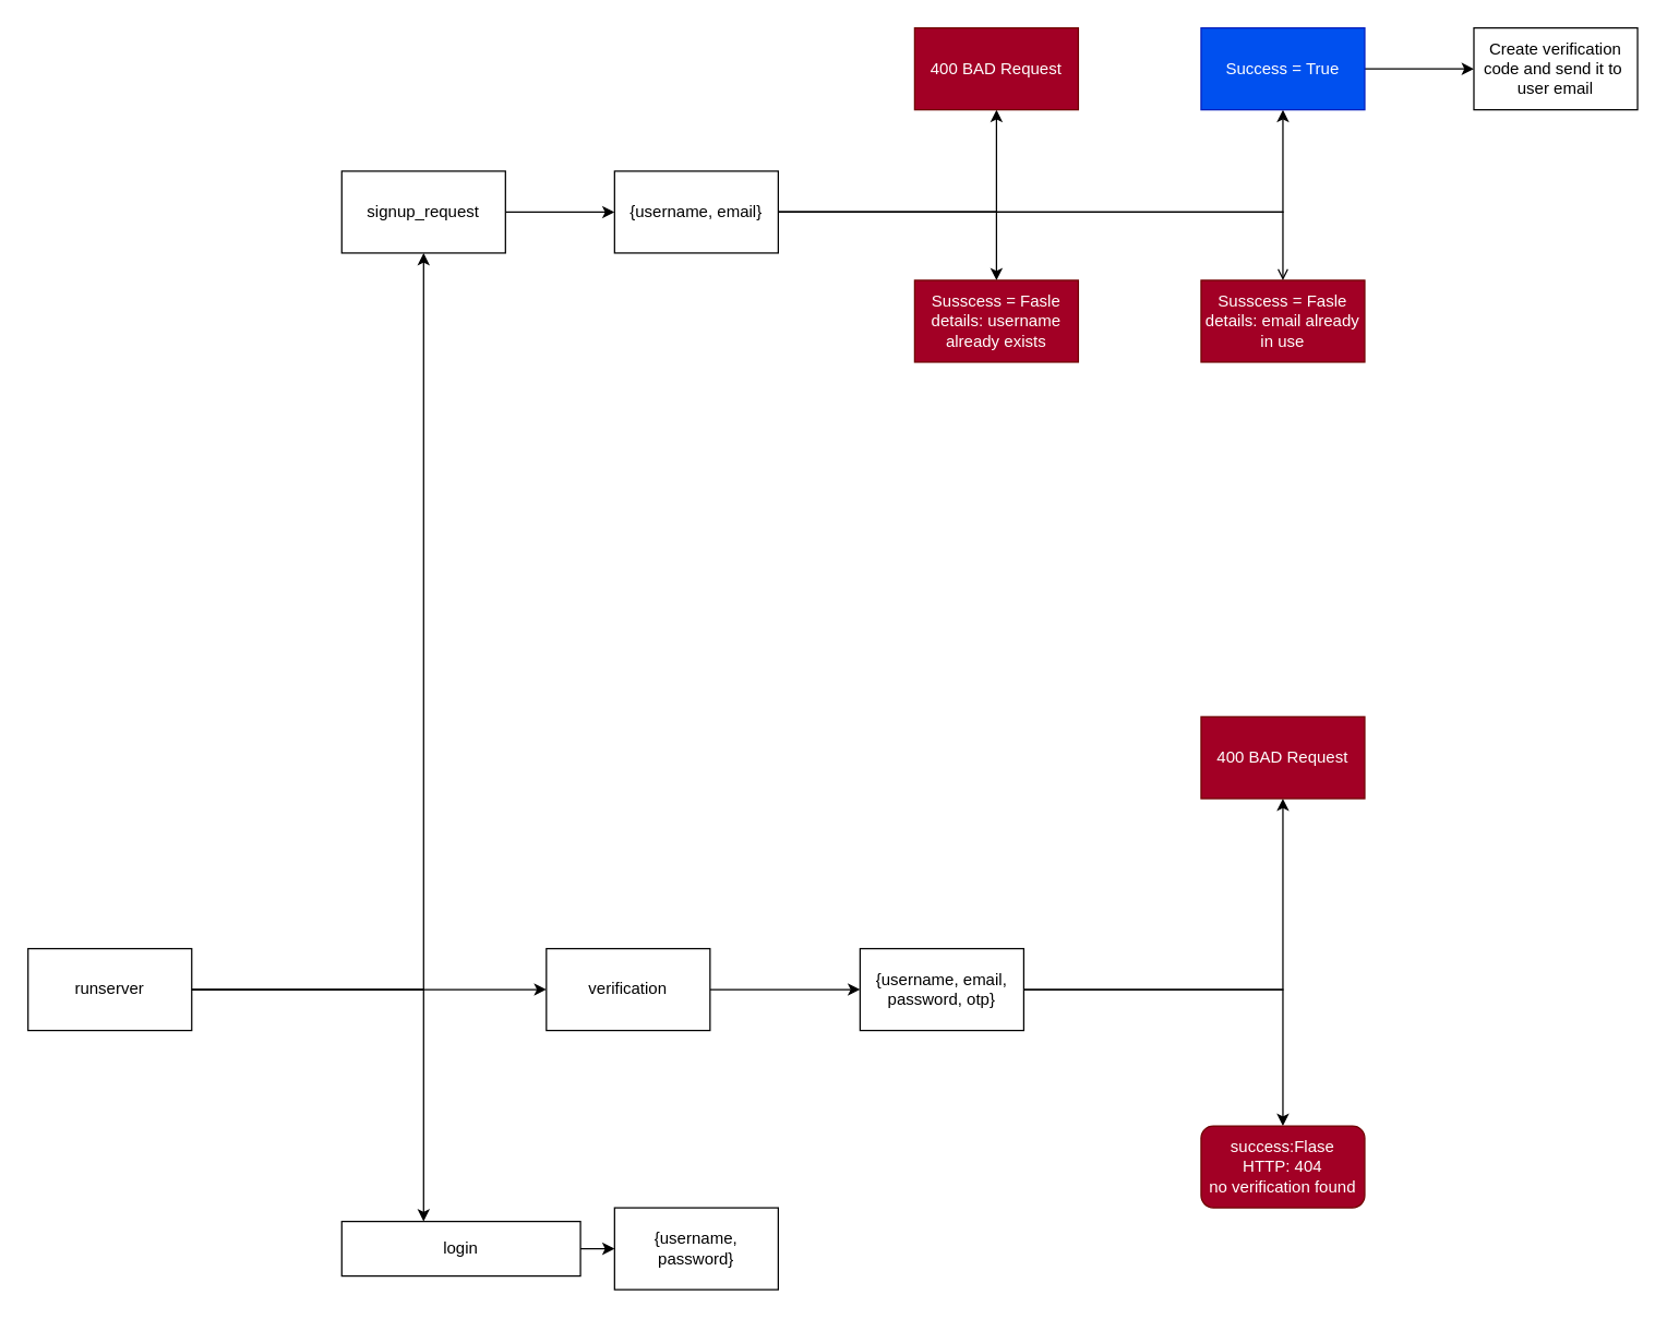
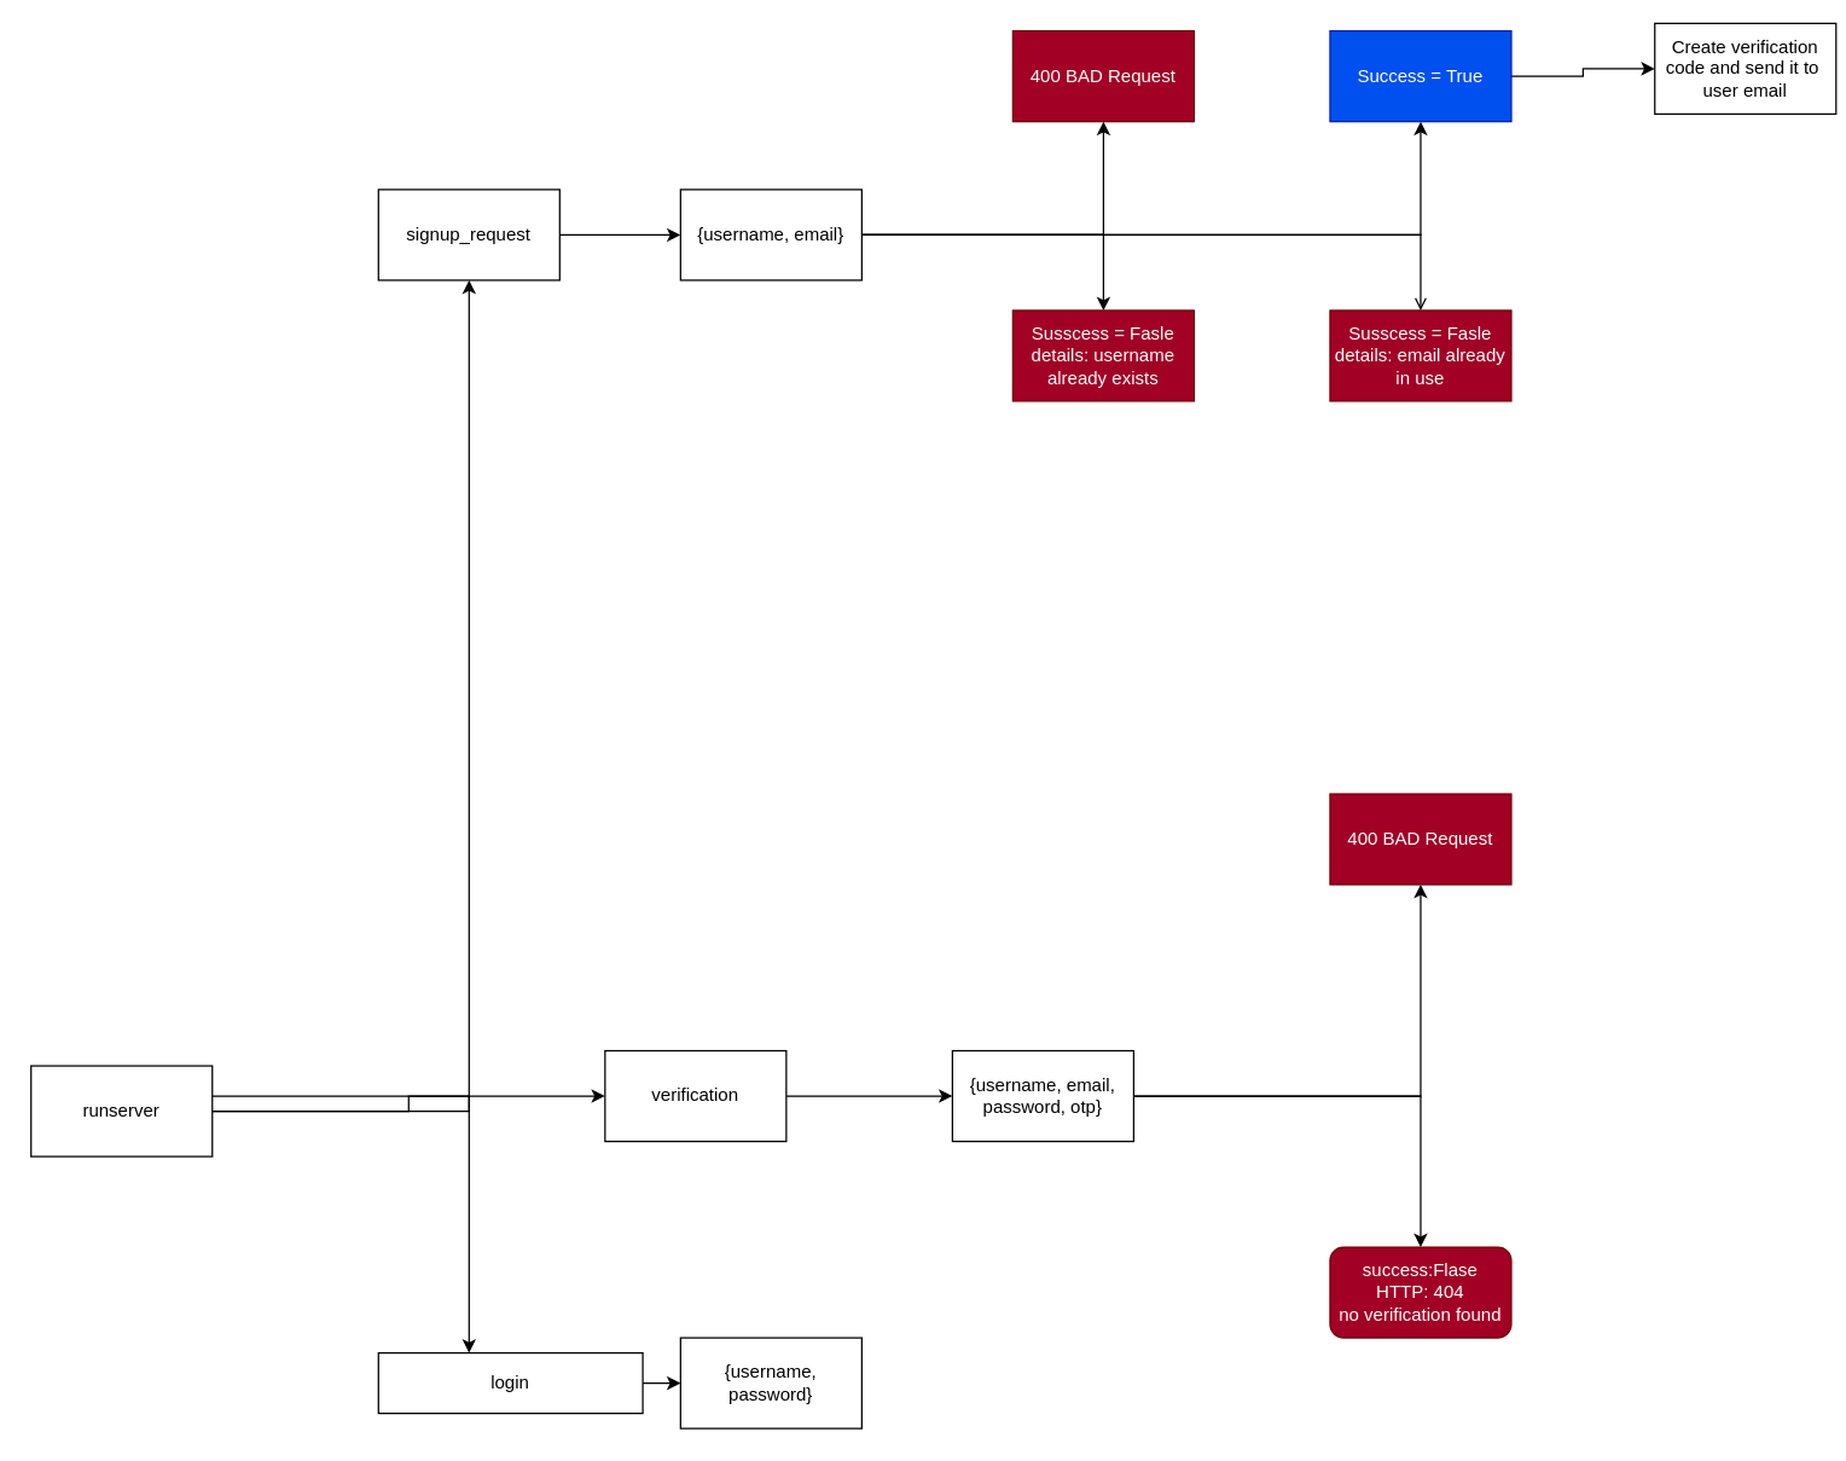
- <mxCell id="26" value="Create verification code and send it to&amp;nbsp;&lt;div&gt;user email&lt;/div&gt;" style="whiteSpace=wrap;html=1;rounded=0;" vertex="1" parent="1"><mxGeometry x="1080" y="20" width="120" height="60" as="geometry" /></mxCell>
+ <mxCell id="26" value="Create verification code and send it to&amp;nbsp;&lt;div&gt;user email&lt;/div&gt;" style="whiteSpace=wrap;html=1;rounded=0;" vertex="1" parent="1"><mxGeometry x="1095" y="15" width="120" height="60" as="geometry" /></mxCell>
- <mxCell id="5" value="runserver" style="rounded=0;whiteSpace=wrap;html=1;" parent="1" vertex="1"><mxGeometry x="20" y="695" width="120" height="60" as="geometry" /></mxCell>
+ <mxCell id="5" value="runserver" style="rounded=0;whiteSpace=wrap;html=1;" parent="1" vertex="1"><mxGeometry x="20" y="705" width="120" height="60" as="geometry" /></mxCell>
